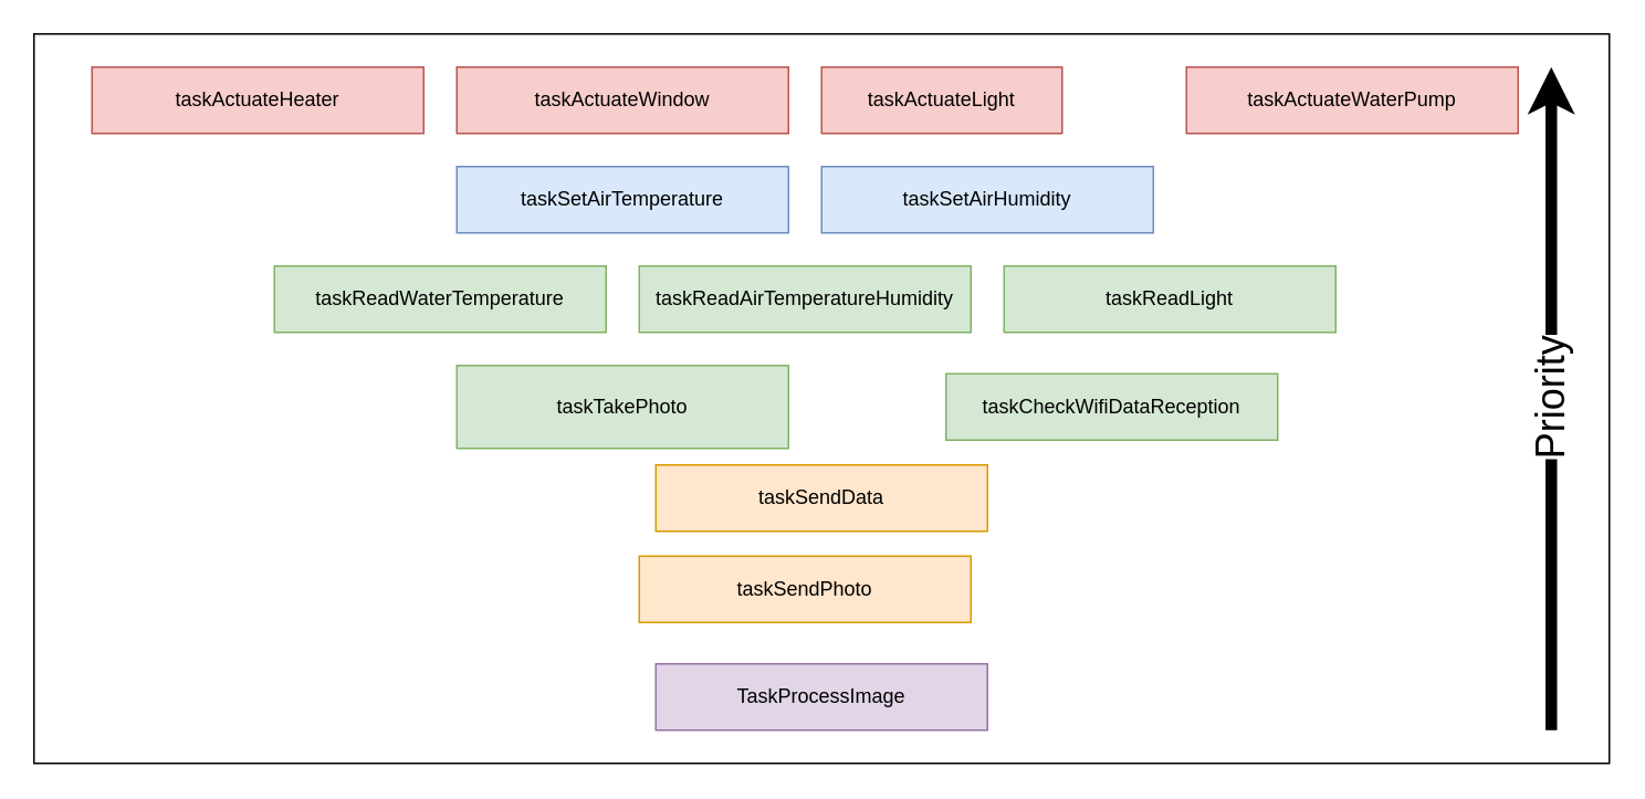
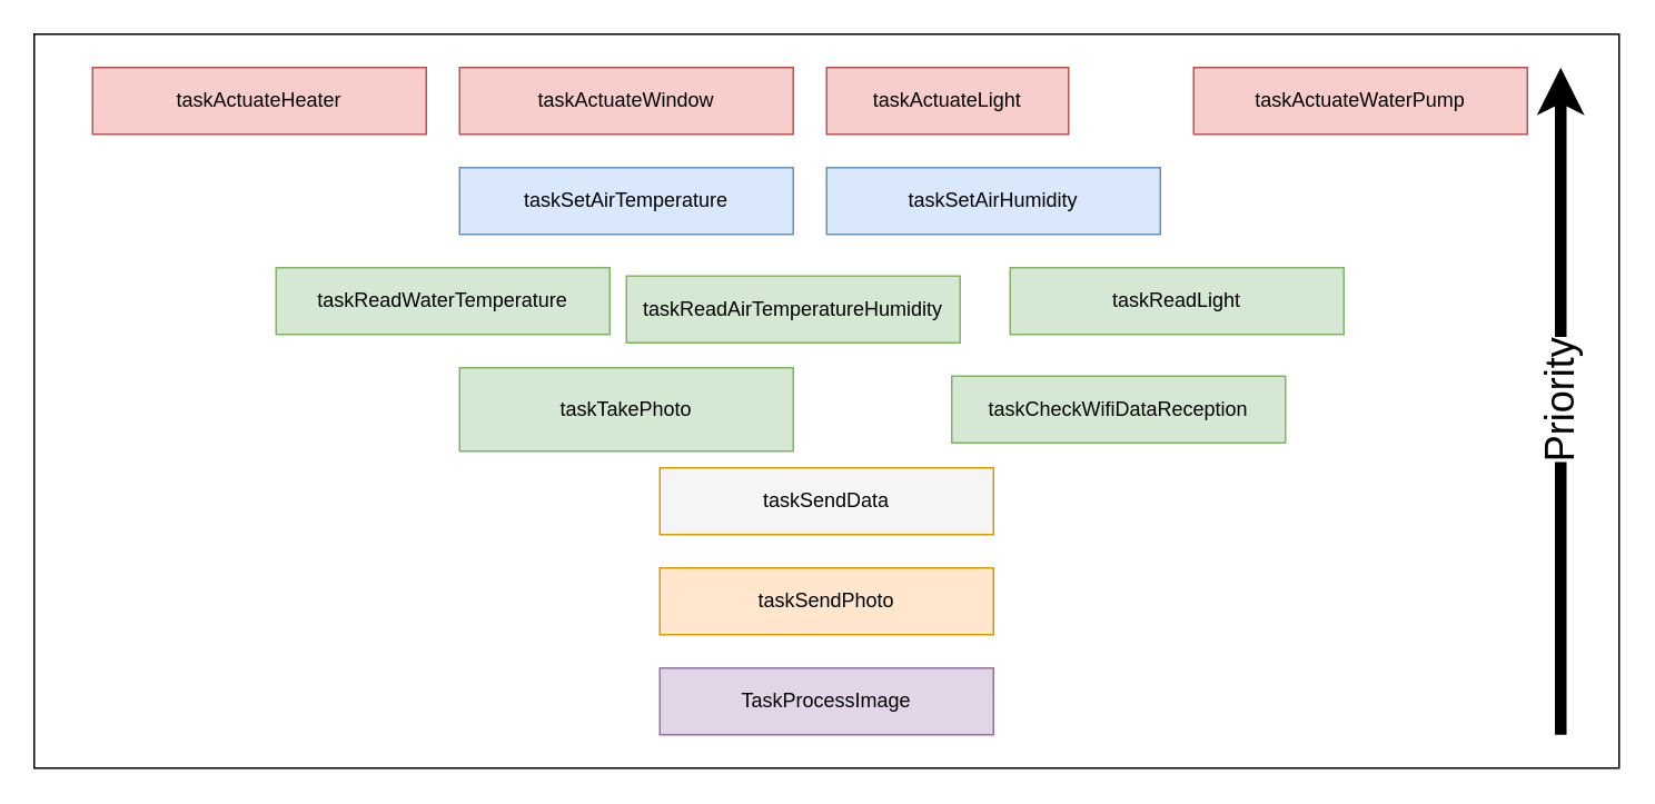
- <mxCell id="2" value="taskReadAirTemperatureHumidity" style="rounded=0;whiteSpace=wrap;html=1;fillColor=#d5e8d4;strokeColor=#82b366;" parent="1" vertex="1"><mxGeometry x="385" y="160" width="200" height="40" as="geometry" /></mxCell>
+ <mxCell id="2" value="taskReadAirTemperatureHumidity" style="rounded=0;whiteSpace=wrap;html=1;fillColor=#d5e8d4;strokeColor=#82b366;" parent="1" vertex="1"><mxGeometry x="375" y="165" width="200" height="40" as="geometry" /></mxCell>
- <mxCell id="9" value="taskSendData" style="rounded=0;whiteSpace=wrap;html=1;fillColor=#ffe6cc;strokeColor=#d79b00;" parent="1" vertex="1"><mxGeometry x="395" y="280" width="200" height="40" as="geometry" /></mxCell>
+ <mxCell id="9" value="taskSendData" style="rounded=0;whiteSpace=wrap;html=1;fillColor=#f5f5f5;strokeColor=#d79b00;" parent="1" vertex="1"><mxGeometry x="395" y="280" width="200" height="40" as="geometry" /></mxCell>
- <mxCell id="10" value="taskSendPhoto" style="rounded=0;whiteSpace=wrap;html=1;fillColor=#ffe6cc;strokeColor=#d79b00;" parent="1" vertex="1"><mxGeometry x="385" y="335" width="200" height="40" as="geometry" /></mxCell>
+ <mxCell id="10" value="taskSendPhoto" style="rounded=0;whiteSpace=wrap;html=1;fillColor=#ffe6cc;strokeColor=#d79b00;" parent="1" vertex="1"><mxGeometry x="395" y="340" width="200" height="40" as="geometry" /></mxCell>
